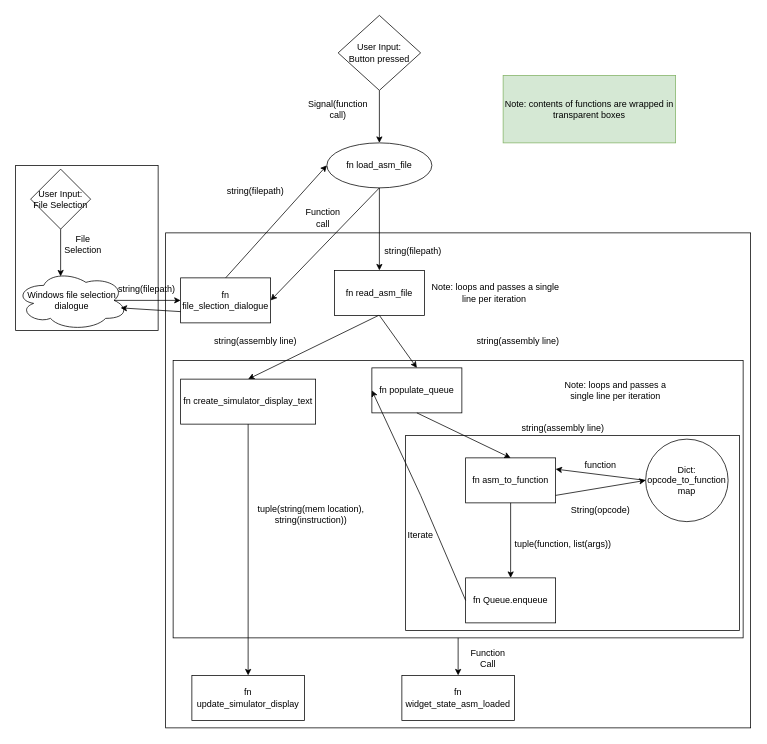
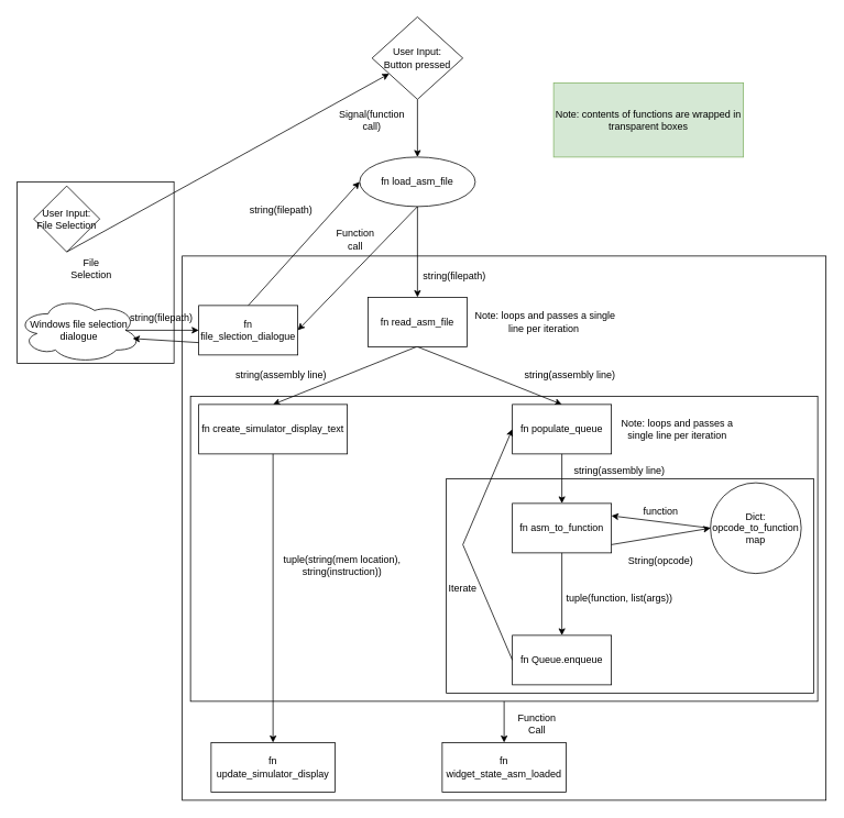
- <mxCell id="47" value="" style="endArrow=classic;html=1;rounded=0;exitX=0.5;exitY=1;exitDx=0;exitDy=0;entryX=0.4;entryY=0.1;entryDx=0;entryDy=0;entryPerimeter=0;" edge="1" parent="1" source="43" target="46"><mxGeometry width="50" height="50" relative="1" as="geometry"><mxPoint x="390" y="480" as="sourcePoint" /><mxPoint x="440" y="430" as="targetPoint" /></mxGeometry></mxCell>
+ <mxCell id="47" value="" style="endArrow=classic;html=1;rounded=0;exitX=0.5;exitY=1;exitDx=0;exitDy=0;" edge="1" parent="1" source="43" target="31"><mxGeometry width="50" height="50" relative="1" as="geometry"><mxPoint x="390" y="480" as="sourcePoint" /><mxPoint x="440" y="430" as="targetPoint" /></mxGeometry></mxCell>
- <mxCell id="9" value="fn populate_queue" style="rounded=0;whiteSpace=wrap;html=1;" vertex="1" parent="1"><mxGeometry x="495" y="490" width="120" height="60" as="geometry" /></mxCell>
+ <mxCell id="9" value="fn populate_queue" style="rounded=0;whiteSpace=wrap;html=1;" vertex="1" parent="1"><mxGeometry x="620" y="490" width="120" height="60" as="geometry" /></mxCell>
- <mxCell id="8" value="fn create_simulator_display_text" style="rounded=0;whiteSpace=wrap;html=1;" vertex="1" parent="1"><mxGeometry x="240" y="505" width="180" height="60" as="geometry" /></mxCell>
+ <mxCell id="8" value="fn create_simulator_display_text" style="rounded=0;whiteSpace=wrap;html=1;" vertex="1" parent="1"><mxGeometry x="240" y="490" width="180" height="60" as="geometry" /></mxCell>
